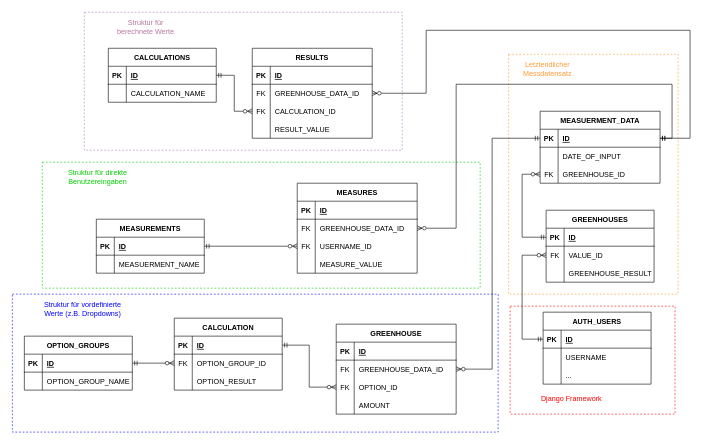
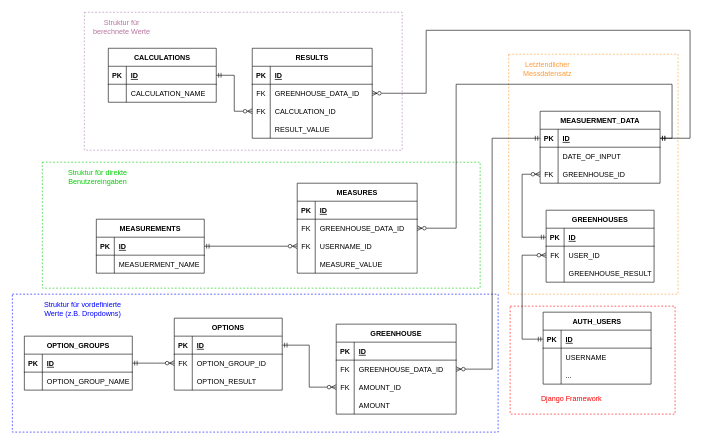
- <mxCell id="105" value="&lt;font color=&quot;#b5739d&quot;&gt;Struktur für&lt;br&gt;berechnete Werte&lt;/font&gt;" style="text;html=1;strokeColor=none;fillColor=none;align=center;verticalAlign=middle;whiteSpace=wrap;rounded=0;dashed=1;fontColor=#0000FF;" vertex="1" parent="1"><mxGeometry x="180" y="30" width="125" height="30" as="geometry" /></mxCell>
+ <mxCell id="105" value="&lt;font color=&quot;#b5739d&quot;&gt;Struktur für&lt;br&gt;berechnete Werte&lt;/font&gt;" style="text;html=1;strokeColor=none;fillColor=none;align=center;verticalAlign=middle;whiteSpace=wrap;rounded=0;dashed=1;fontColor=#0000FF;" vertex="1" parent="1"><mxGeometry x="140" y="30" width="125" height="30" as="geometry" /></mxCell>
- <mxCell id="92" value="VALUE_ID" style="shape=partialRectangle;connectable=0;fillColor=none;top=0;left=0;bottom=0;right=0;align=left;spacingLeft=6;overflow=hidden;" parent="90" vertex="1"><mxGeometry x="30" width="150" height="30" as="geometry"><mxRectangle width="150" height="30" as="alternateBounds" /></mxGeometry></mxCell>
+ <mxCell id="92" value="USER_ID" style="shape=partialRectangle;connectable=0;fillColor=none;top=0;left=0;bottom=0;right=0;align=left;spacingLeft=6;overflow=hidden;" parent="90" vertex="1"><mxGeometry x="30" width="150" height="30" as="geometry"><mxRectangle width="150" height="30" as="alternateBounds" /></mxGeometry></mxCell>
- <mxCell id="63" value="CALCULATION" style="shape=table;startSize=30;container=1;collapsible=1;childLayout=tableLayout;fixedRows=1;rowLines=0;fontStyle=1;align=center;resizeLast=1;" parent="1" vertex="1"><mxGeometry x="290" y="530" width="180" height="120" as="geometry" /></mxCell>
+ <mxCell id="63" value="OPTIONS" style="shape=table;startSize=30;container=1;collapsible=1;childLayout=tableLayout;fixedRows=1;rowLines=0;fontStyle=1;align=center;resizeLast=1;" parent="1" vertex="1"><mxGeometry x="290" y="530" width="180" height="120" as="geometry" /></mxCell>
- <mxCell id="59" value="OPTION_ID" style="shape=partialRectangle;connectable=0;fillColor=none;top=0;left=0;bottom=0;right=0;align=left;spacingLeft=6;overflow=hidden;" parent="57" vertex="1"><mxGeometry x="30" width="170" height="30" as="geometry"><mxRectangle width="170" height="30" as="alternateBounds" /></mxGeometry></mxCell>
+ <mxCell id="59" value="AMOUNT_ID" style="shape=partialRectangle;connectable=0;fillColor=none;top=0;left=0;bottom=0;right=0;align=left;spacingLeft=6;overflow=hidden;" parent="57" vertex="1"><mxGeometry x="30" width="170" height="30" as="geometry"><mxRectangle width="170" height="30" as="alternateBounds" /></mxGeometry></mxCell>
